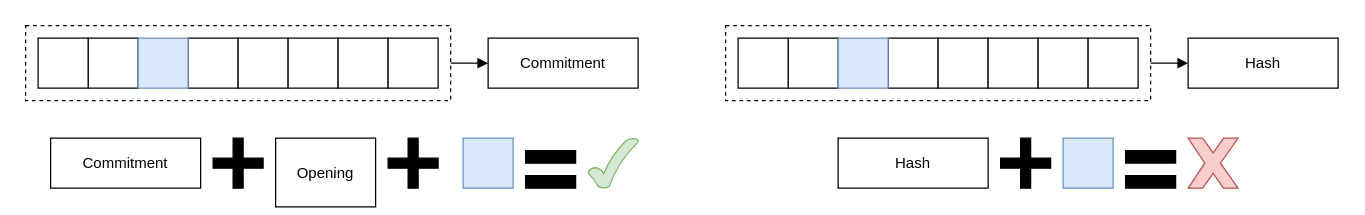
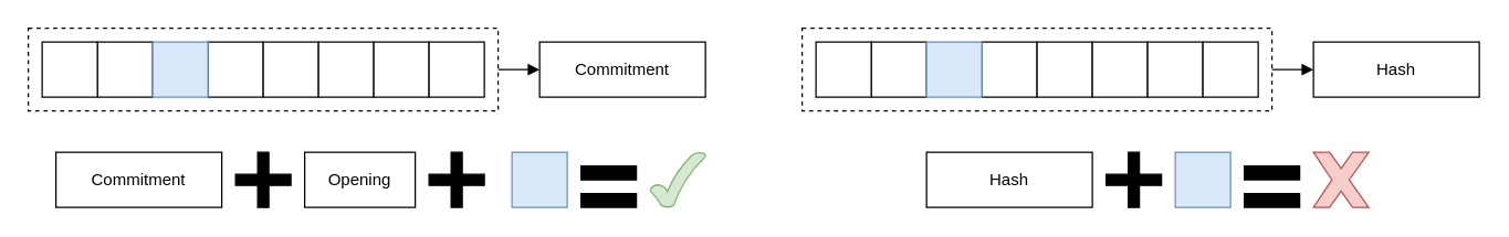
- <mxCell id="12" value="Opening" style="rounded=0;whiteSpace=wrap;html=1;strokeWidth=1;" parent="1" vertex="1"><mxGeometry x="220" y="110" width="80" height="55" as="geometry" /></mxCell>
+ <mxCell id="12" value="Opening" style="rounded=0;whiteSpace=wrap;html=1;strokeWidth=1;" parent="1" vertex="1"><mxGeometry x="220" y="110" width="80" height="40" as="geometry" /></mxCell>
